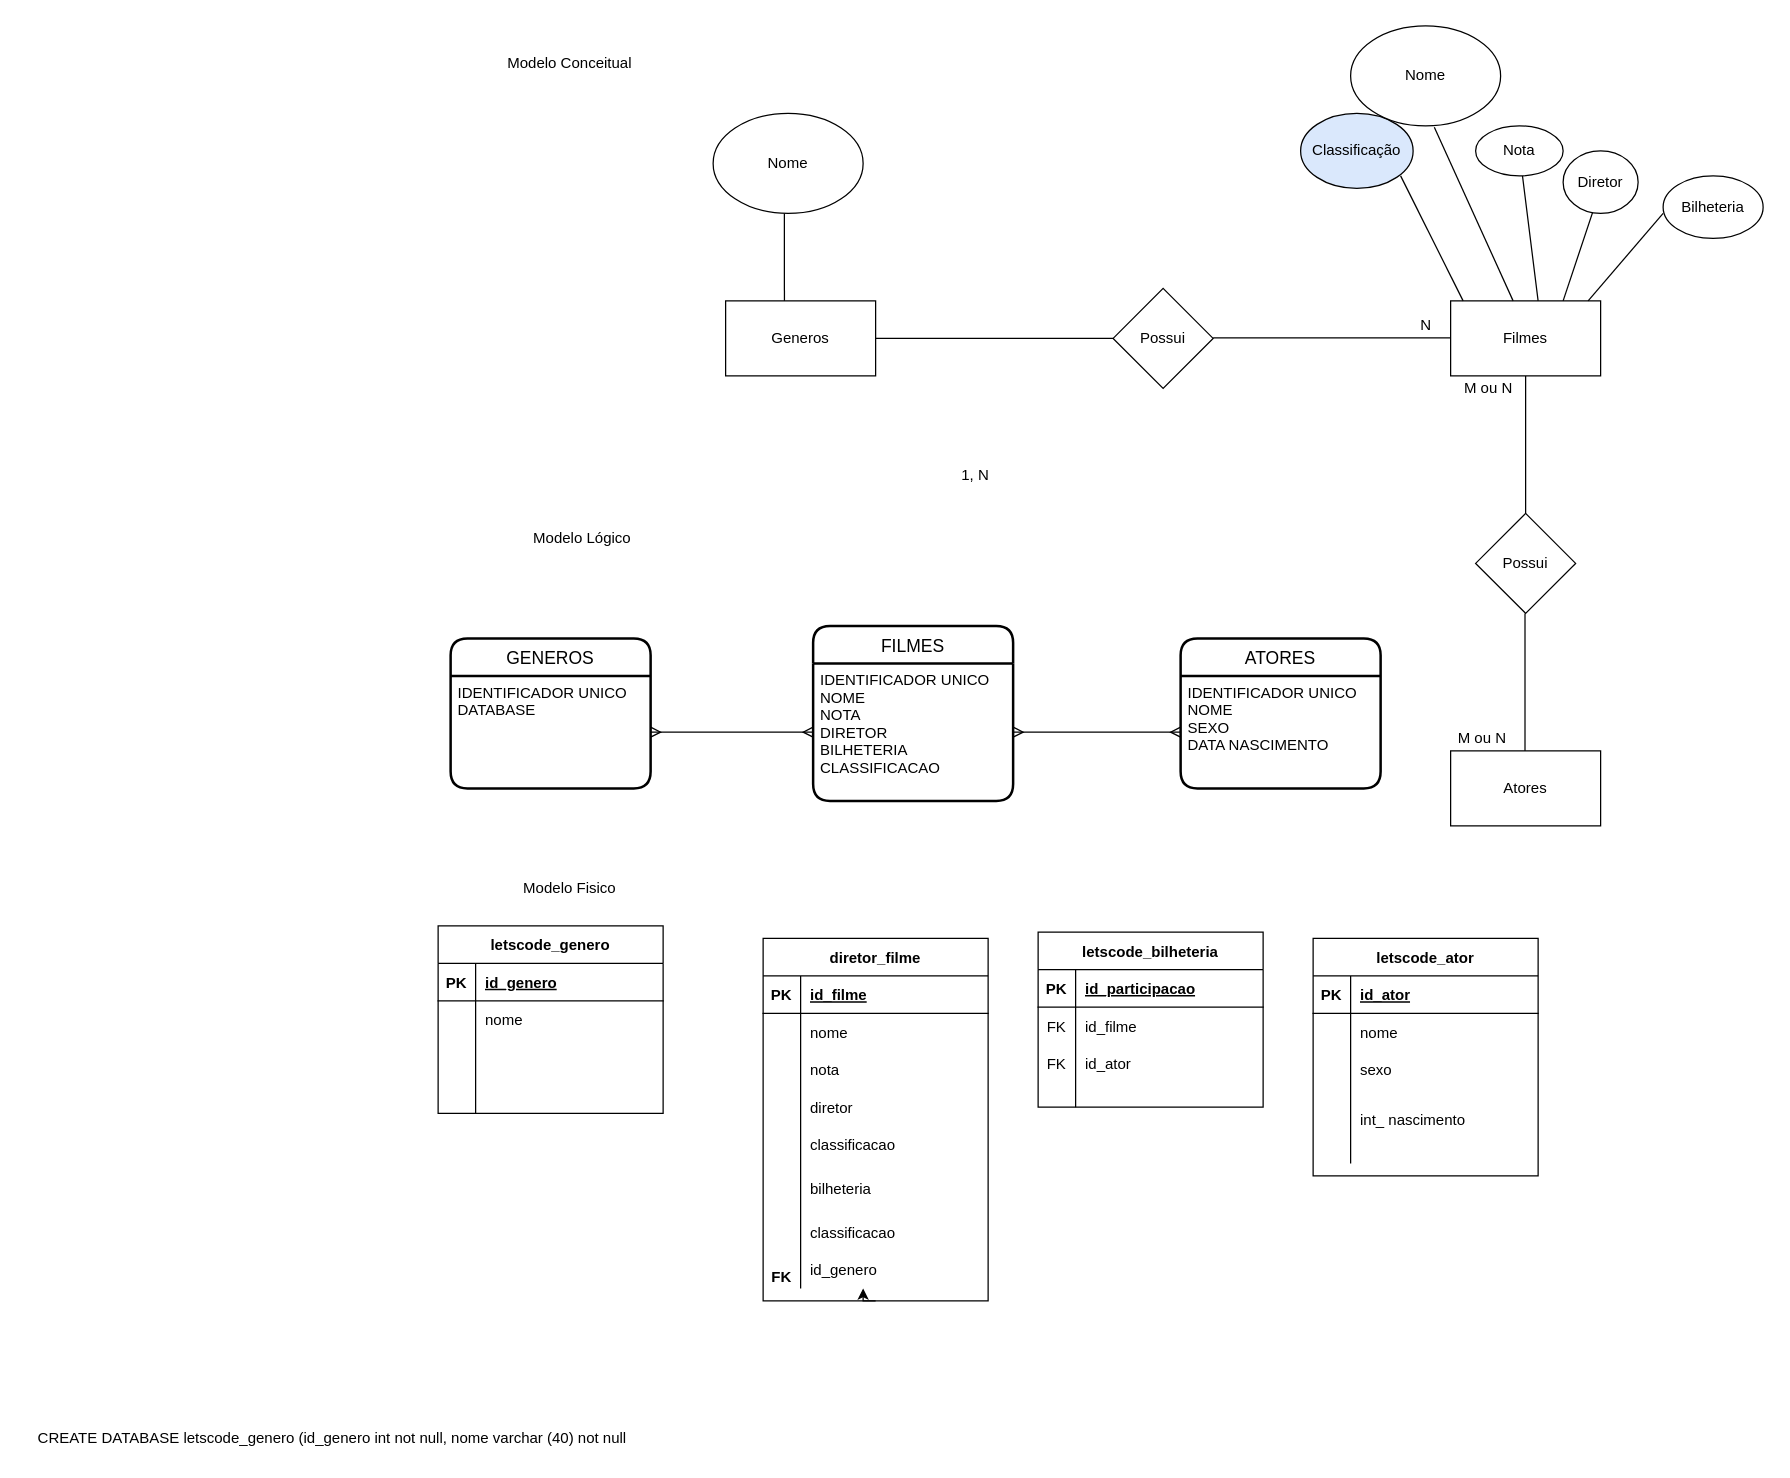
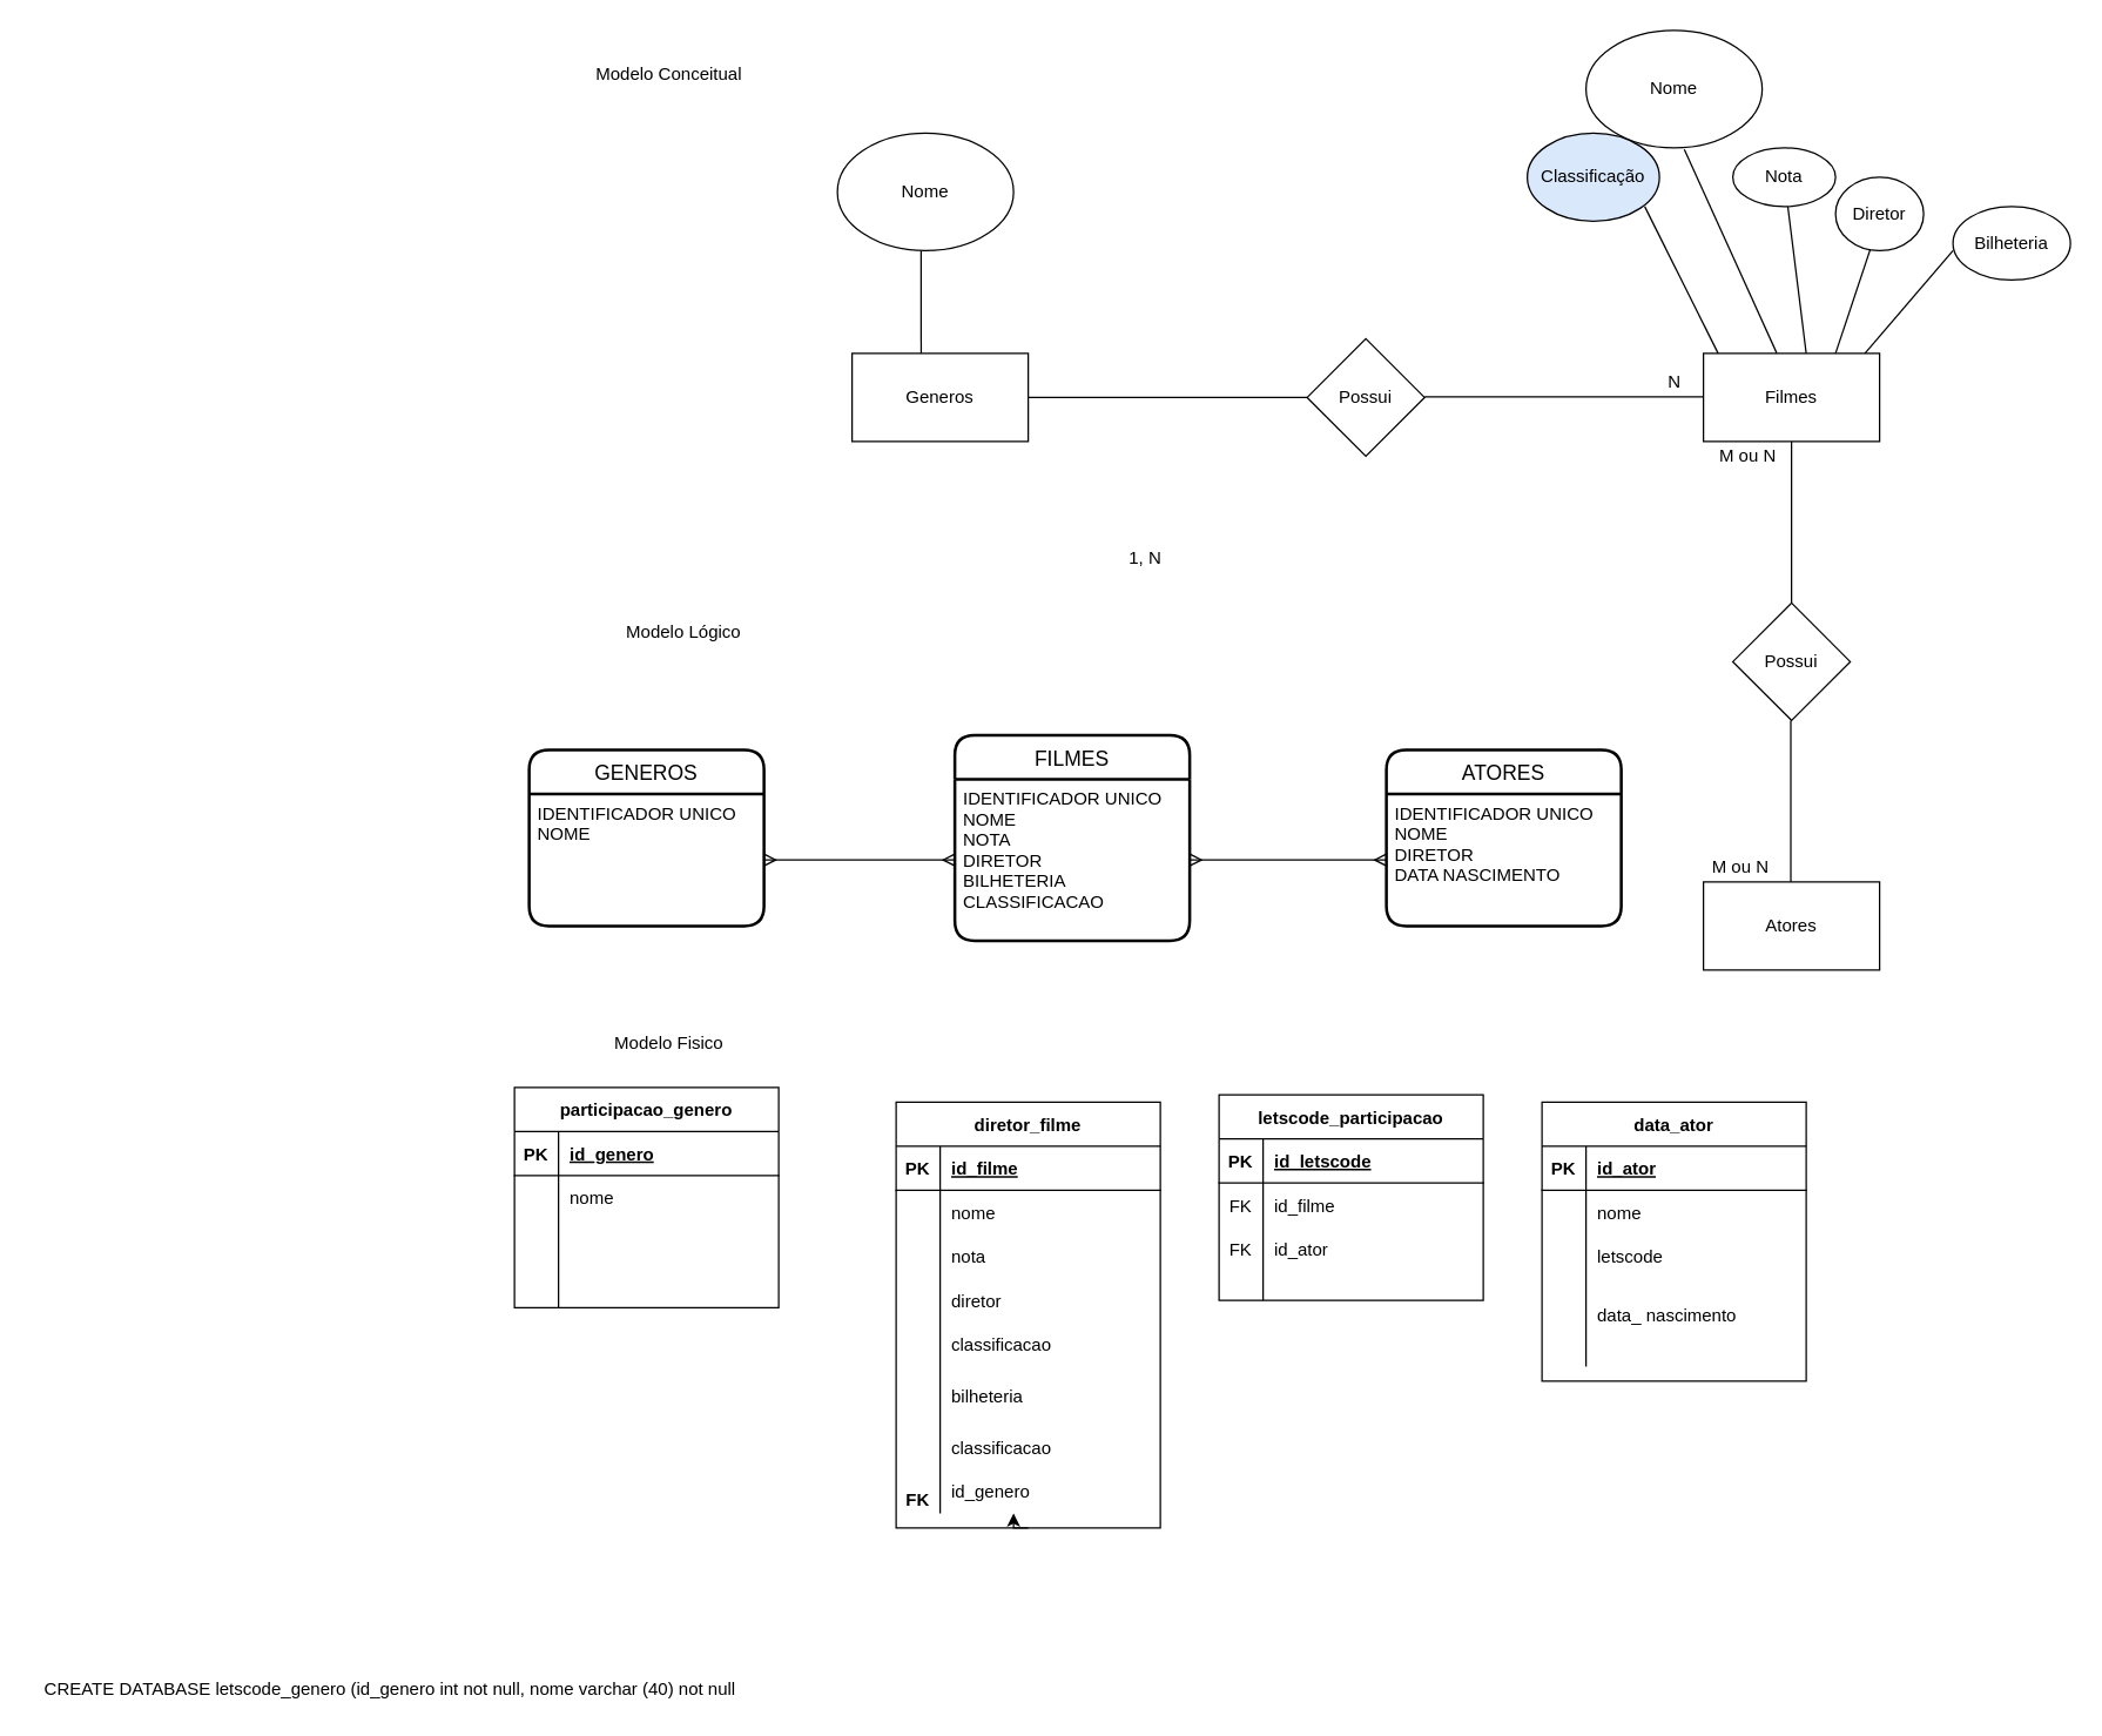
- <mxCell id="27" value="IDENTIFICADOR UNICO&#10;DATABASE&#10;" style="align=left;strokeColor=none;fillColor=none;spacingLeft=4;fontSize=12;verticalAlign=top;resizable=0;rotatable=0;part=1;" vertex="1" parent="26"><mxGeometry y="30" width="160" height="90" as="geometry" /></mxCell>
+ <mxCell id="27" value="IDENTIFICADOR UNICO&#10;NOME&#10;" style="align=left;strokeColor=none;fillColor=none;spacingLeft=4;fontSize=12;verticalAlign=top;resizable=0;rotatable=0;part=1;" vertex="1" parent="26"><mxGeometry y="30" width="160" height="90" as="geometry" /></mxCell>
- <mxCell id="29" value="IDENTIFICADOR UNICO&#10;NOME&#10;SEXO&#10;DATA NASCIMENTO" style="align=left;strokeColor=none;fillColor=none;spacingLeft=4;fontSize=12;verticalAlign=top;resizable=0;rotatable=0;part=1;" vertex="1" parent="28"><mxGeometry y="30" width="160" height="90" as="geometry" /></mxCell>
+ <mxCell id="29" value="IDENTIFICADOR UNICO&#10;NOME&#10;DIRETOR&#10;DATA NASCIMENTO" style="align=left;strokeColor=none;fillColor=none;spacingLeft=4;fontSize=12;verticalAlign=top;resizable=0;rotatable=0;part=1;" vertex="1" parent="28"><mxGeometry y="30" width="160" height="90" as="geometry" /></mxCell>
- <mxCell id="37" value="letscode_genero" style="shape=table;startSize=30;container=1;collapsible=1;childLayout=tableLayout;fixedRows=1;rowLines=0;fontStyle=1;align=center;resizeLast=1;" vertex="1" parent="1"><mxGeometry x="350" y="740" width="180" height="150" as="geometry" /></mxCell>
+ <mxCell id="37" value="participacao_genero" style="shape=table;startSize=30;container=1;collapsible=1;childLayout=tableLayout;fixedRows=1;rowLines=0;fontStyle=1;align=center;resizeLast=1;" vertex="1" parent="1"><mxGeometry x="350" y="740" width="180" height="150" as="geometry" /></mxCell>
- <mxCell id="83" value="letscode_bilheteria" style="shape=table;startSize=30;container=1;collapsible=1;childLayout=tableLayout;fixedRows=1;rowLines=0;fontStyle=1;align=center;resizeLast=1;" vertex="1" parent="1"><mxGeometry x="830" y="745" width="180" height="140" as="geometry" /></mxCell>
+ <mxCell id="83" value="letscode_participacao" style="shape=table;startSize=30;container=1;collapsible=1;childLayout=tableLayout;fixedRows=1;rowLines=0;fontStyle=1;align=center;resizeLast=1;" vertex="1" parent="1"><mxGeometry x="830" y="745" width="180" height="140" as="geometry" /></mxCell>
- <mxCell id="50" value="letscode_ator" style="shape=table;startSize=30;container=1;collapsible=1;childLayout=tableLayout;fixedRows=1;rowLines=0;fontStyle=1;align=center;resizeLast=1;" vertex="1" parent="1"><mxGeometry x="1050" y="750" width="180" height="190" as="geometry" /></mxCell>
+ <mxCell id="50" value="data_ator" style="shape=table;startSize=30;container=1;collapsible=1;childLayout=tableLayout;fixedRows=1;rowLines=0;fontStyle=1;align=center;resizeLast=1;" vertex="1" parent="1"><mxGeometry x="1050" y="750" width="180" height="190" as="geometry" /></mxCell>
- <mxCell id="86" value="id_participacao" style="shape=partialRectangle;connectable=0;fillColor=none;top=0;left=0;bottom=0;right=0;align=left;spacingLeft=6;fontStyle=5;overflow=hidden;" vertex="1" parent="84"><mxGeometry x="30" width="150" height="30" as="geometry"><mxRectangle width="150" height="30" as="alternateBounds" /></mxGeometry></mxCell>
+ <mxCell id="86" value="id_letscode" style="shape=partialRectangle;connectable=0;fillColor=none;top=0;left=0;bottom=0;right=0;align=left;spacingLeft=6;fontStyle=5;overflow=hidden;" vertex="1" parent="84"><mxGeometry x="30" width="150" height="30" as="geometry"><mxRectangle width="150" height="30" as="alternateBounds" /></mxGeometry></mxCell>
- <mxCell id="59" value="sexo" style="shape=partialRectangle;connectable=0;fillColor=none;top=0;left=0;bottom=0;right=0;align=left;spacingLeft=6;overflow=hidden;" vertex="1" parent="57"><mxGeometry x="30" width="150" height="30" as="geometry"><mxRectangle width="150" height="30" as="alternateBounds" /></mxGeometry></mxCell>
+ <mxCell id="59" value="letscode" style="shape=partialRectangle;connectable=0;fillColor=none;top=0;left=0;bottom=0;right=0;align=left;spacingLeft=6;overflow=hidden;" vertex="1" parent="57"><mxGeometry x="30" width="150" height="30" as="geometry"><mxRectangle width="150" height="30" as="alternateBounds" /></mxGeometry></mxCell>
- <mxCell id="81" value="int_ nascimento" style="shape=partialRectangle;connectable=0;fillColor=none;top=0;left=0;bottom=0;right=0;align=left;spacingLeft=6;overflow=hidden;" vertex="1" parent="1"><mxGeometry x="1080" y="880" width="150" height="30" as="geometry"><mxRectangle width="150" height="30" as="alternateBounds" /></mxGeometry></mxCell>
+ <mxCell id="81" value="data_ nascimento" style="shape=partialRectangle;connectable=0;fillColor=none;top=0;left=0;bottom=0;right=0;align=left;spacingLeft=6;overflow=hidden;" vertex="1" parent="1"><mxGeometry x="1080" y="880" width="150" height="30" as="geometry"><mxRectangle width="150" height="30" as="alternateBounds" /></mxGeometry></mxCell>
